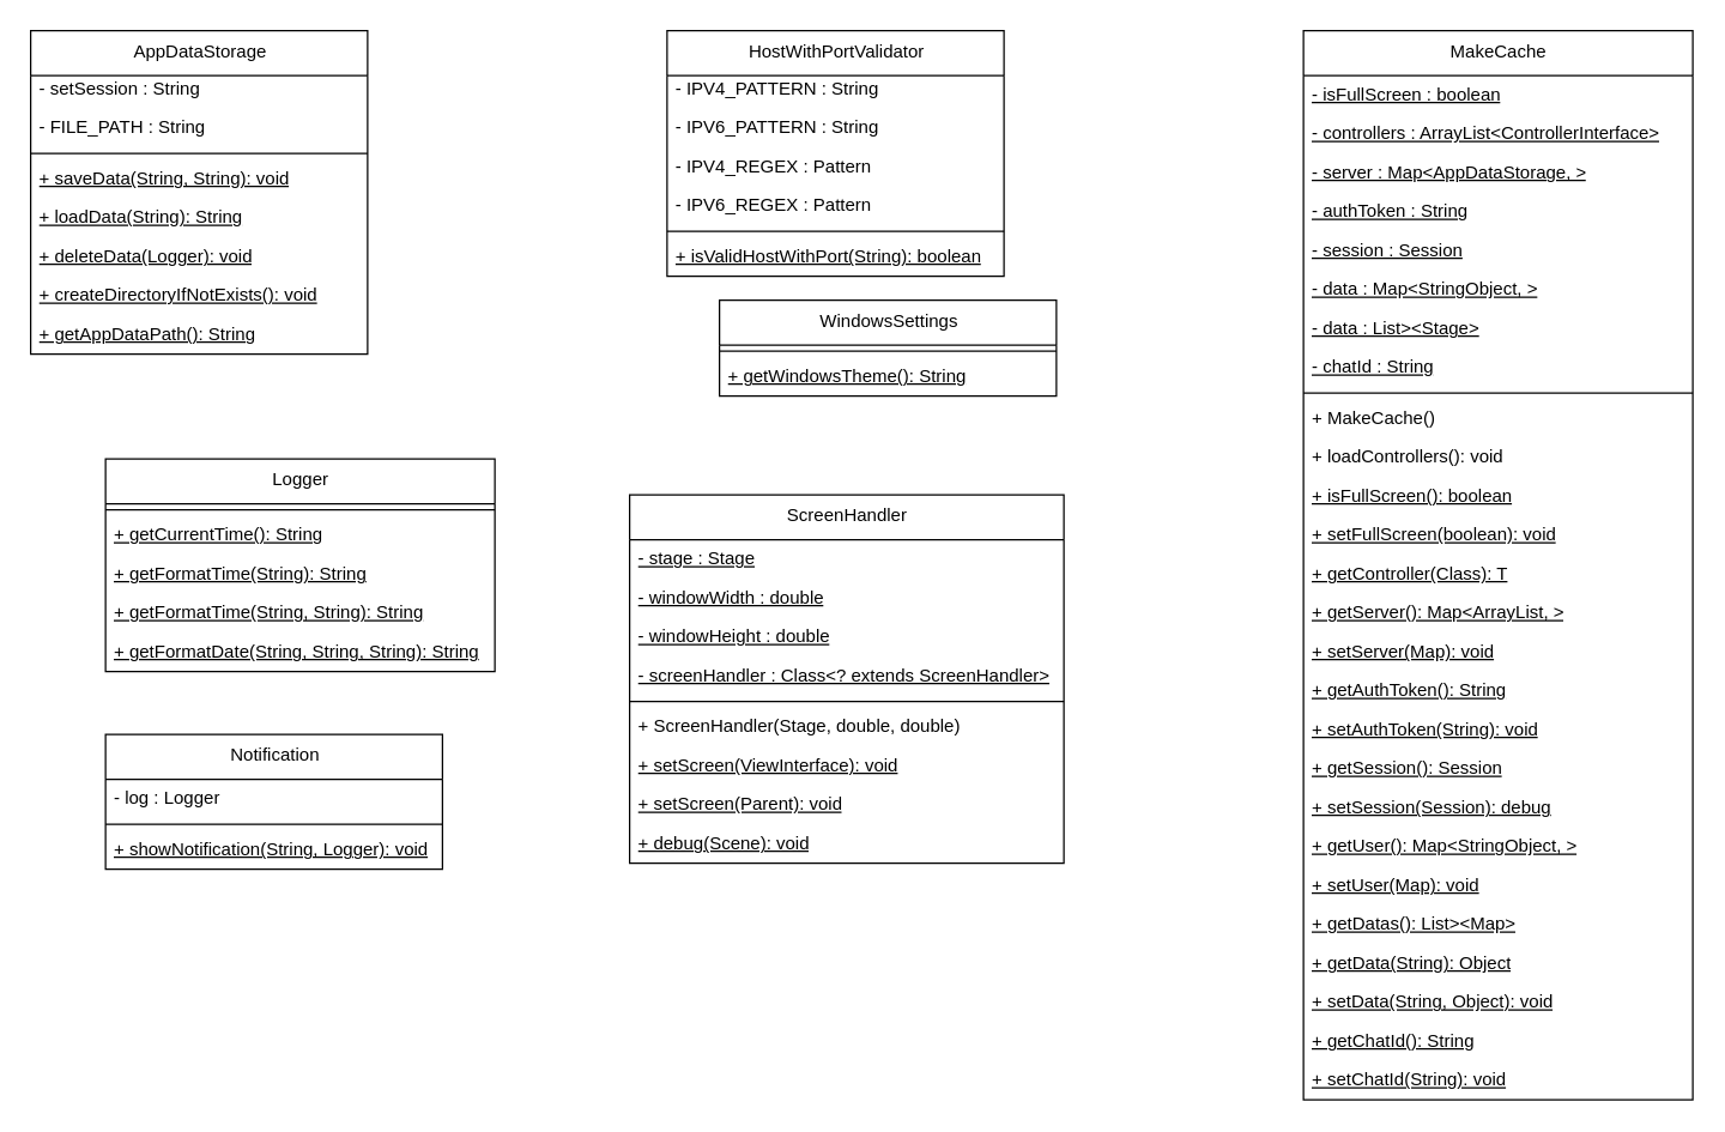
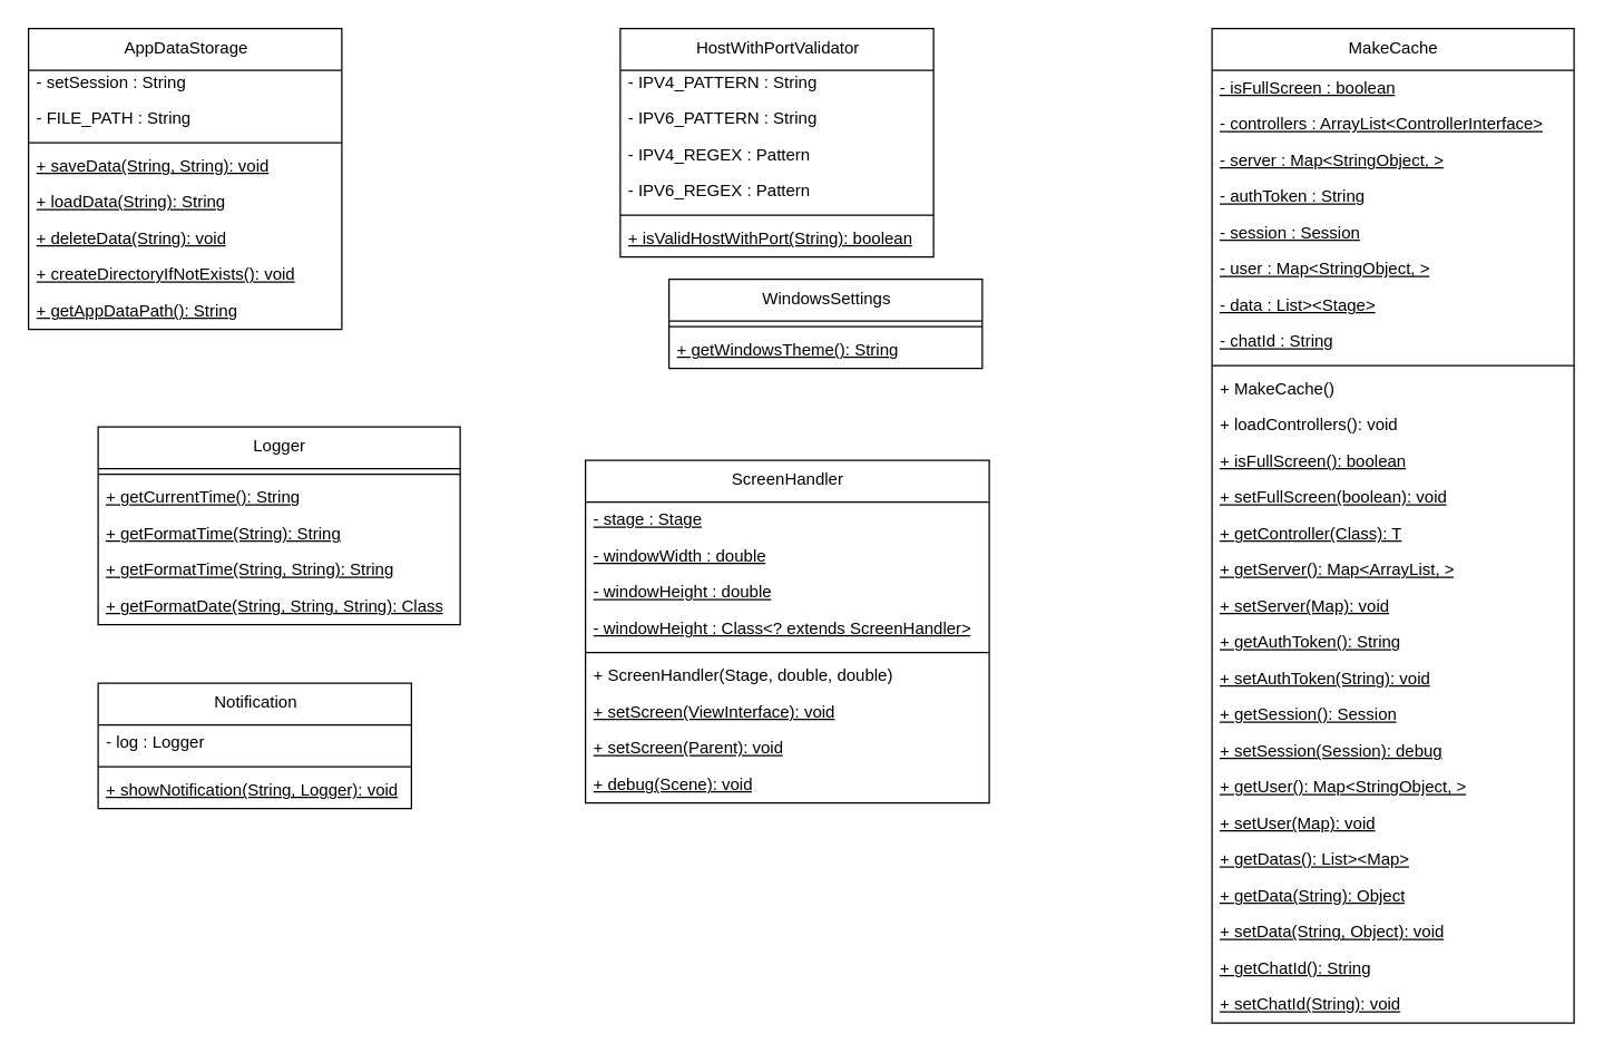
- <mxCell id="21" value="- server : Map&lt;String,Object&gt;&amp;lt;AppDataStorage, &amp;gt;" style="text;html=1;strokeColor=none;fillColor=none;align=left;verticalAlign=middle;spacingLeft=4;spacingRight=4;overflow=hidden;rotatable=0;points=[[0,0.5],[1,0.5]];portConstraint=eastwest;fontStyle=4;" parent="18" vertex="1"><mxGeometry y="82" width="260" height="26" as="geometry" /></mxCell>
+ <mxCell id="21" value="- server : Map&lt;String,Object&gt;&amp;lt;StringObject, &amp;gt;" style="text;html=1;strokeColor=none;fillColor=none;align=left;verticalAlign=middle;spacingLeft=4;spacingRight=4;overflow=hidden;rotatable=0;points=[[0,0.5],[1,0.5]];portConstraint=eastwest;fontStyle=4;" parent="18" vertex="1"><mxGeometry y="82" width="260" height="26" as="geometry" /></mxCell>
- <mxCell id="8" value="+ deleteData(Logger): void" style="text;html=1;strokeColor=none;fillColor=none;align=left;verticalAlign=middle;spacingLeft=4;spacingRight=4;overflow=hidden;rotatable=0;points=[[0,0.5],[1,0.5]];portConstraint=eastwest;fontStyle=4;" parent="2" vertex="1"><mxGeometry y="138" width="225" height="26" as="geometry" /></mxCell>
+ <mxCell id="8" value="+ deleteData(String): void" style="text;html=1;strokeColor=none;fillColor=none;align=left;verticalAlign=middle;spacingLeft=4;spacingRight=4;overflow=hidden;rotatable=0;points=[[0,0.5],[1,0.5]];portConstraint=eastwest;fontStyle=4;" parent="2" vertex="1"><mxGeometry y="138" width="225" height="26" as="geometry" /></mxCell>
- <mxCell id="24" value="- data : Map&lt;String,Object&gt;&amp;lt;StringObject, &amp;gt;" style="text;html=1;strokeColor=none;fillColor=none;align=left;verticalAlign=middle;spacingLeft=4;spacingRight=4;overflow=hidden;rotatable=0;points=[[0,0.5],[1,0.5]];portConstraint=eastwest;fontStyle=4;" parent="18" vertex="1"><mxGeometry y="160" width="260" height="26" as="geometry" /></mxCell>
+ <mxCell id="24" value="- user : Map&lt;String,Object&gt;&amp;lt;StringObject, &amp;gt;" style="text;html=1;strokeColor=none;fillColor=none;align=left;verticalAlign=middle;spacingLeft=4;spacingRight=4;overflow=hidden;rotatable=0;points=[[0,0.5],[1,0.5]];portConstraint=eastwest;fontStyle=4;" parent="18" vertex="1"><mxGeometry y="160" width="260" height="26" as="geometry" /></mxCell>
- <mxCell id="65" value="+ getFormatDate(String, String, String): String" style="text;html=1;strokeColor=none;fillColor=none;align=left;verticalAlign=middle;spacingLeft=4;spacingRight=4;overflow=hidden;rotatable=0;points=[[0,0.5],[1,0.5]];portConstraint=eastwest;fontStyle=4;" parent="60" vertex="1"><mxGeometry y="116" width="260" height="26" as="geometry" /></mxCell>
+ <mxCell id="65" value="+ getFormatDate(String, String, String): Class" style="text;html=1;strokeColor=none;fillColor=none;align=left;verticalAlign=middle;spacingLeft=4;spacingRight=4;overflow=hidden;rotatable=0;points=[[0,0.5],[1,0.5]];portConstraint=eastwest;fontStyle=4;" parent="60" vertex="1"><mxGeometry y="116" width="260" height="26" as="geometry" /></mxCell>
- <mxCell id="54" value="- screenHandler : Class&lt;? extends ScreenHandler&gt;&amp;lt;? extends ScreenHandler&amp;gt;" style="text;html=1;strokeColor=none;fillColor=none;align=left;verticalAlign=middle;spacingLeft=4;spacingRight=4;overflow=hidden;rotatable=0;points=[[0,0.5],[1,0.5]];portConstraint=eastwest;fontStyle=4;" parent="50" vertex="1"><mxGeometry y="108" width="290" height="26" as="geometry" /></mxCell>
+ <mxCell id="54" value="- windowHeight : Class&lt;? extends ScreenHandler&gt;&amp;lt;? extends ScreenHandler&amp;gt;" style="text;html=1;strokeColor=none;fillColor=none;align=left;verticalAlign=middle;spacingLeft=4;spacingRight=4;overflow=hidden;rotatable=0;points=[[0,0.5],[1,0.5]];portConstraint=eastwest;fontStyle=4;" parent="50" vertex="1"><mxGeometry y="108" width="290" height="26" as="geometry" /></mxCell>
